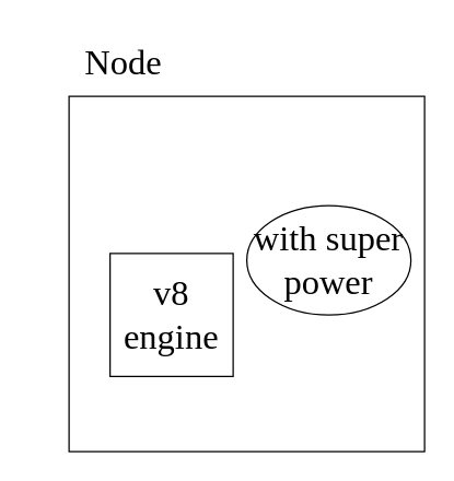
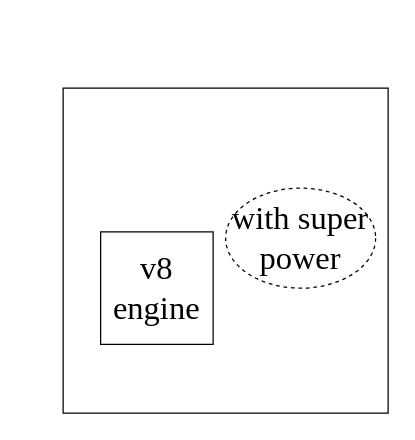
- <mxCell id="3" value="&lt;font style=&quot;font-size: 26px;&quot;&gt;Node&lt;/font&gt;" style="text;html=1;strokeColor=none;fillColor=none;align=center;verticalAlign=middle;whiteSpace=wrap;rounded=0;fontFamily=Times New Roman;" vertex="1" parent="1"><mxGeometry x="20" y="20" width="140" height="50" as="geometry" /></mxCell>
- <mxCell id="5" value="with super power" style="ellipse;whiteSpace=wrap;html=1;fontFamily=Times New Roman;fontSize=26;" vertex="1" parent="1"><mxGeometry x="180" y="150" width="120" height="80" as="geometry" /></mxCell>
+ <mxCell id="5" value="with super power" style="ellipse;whiteSpace=wrap;html=1;fontFamily=Times New Roman;fontSize=26;dashed=1;" vertex="1" parent="1"><mxGeometry x="180" y="150" width="120" height="80" as="geometry" /></mxCell>
